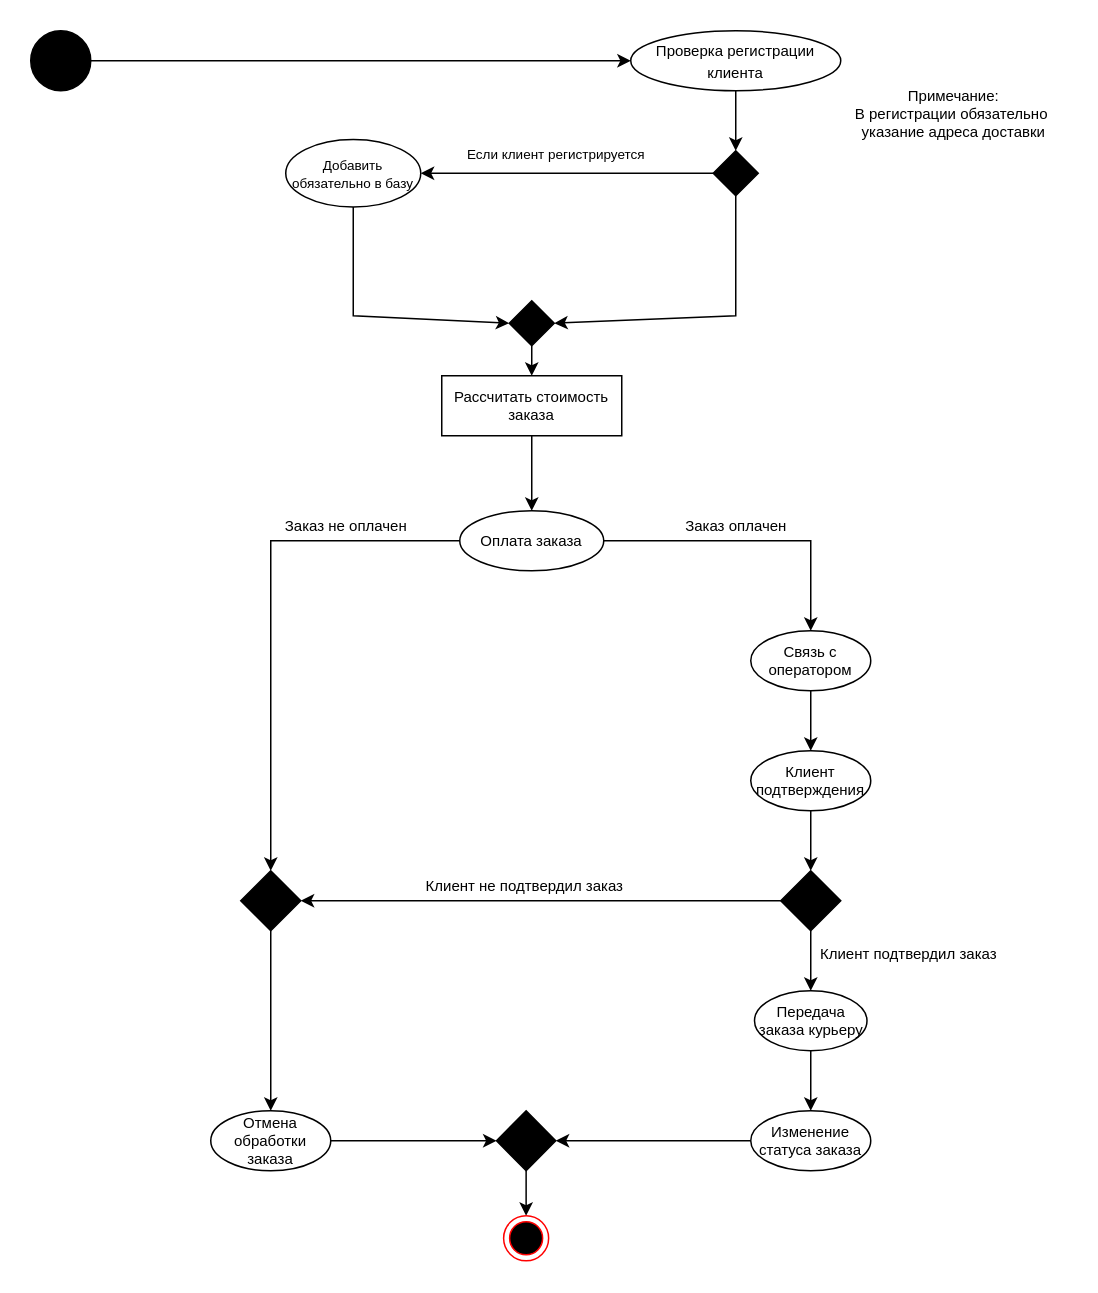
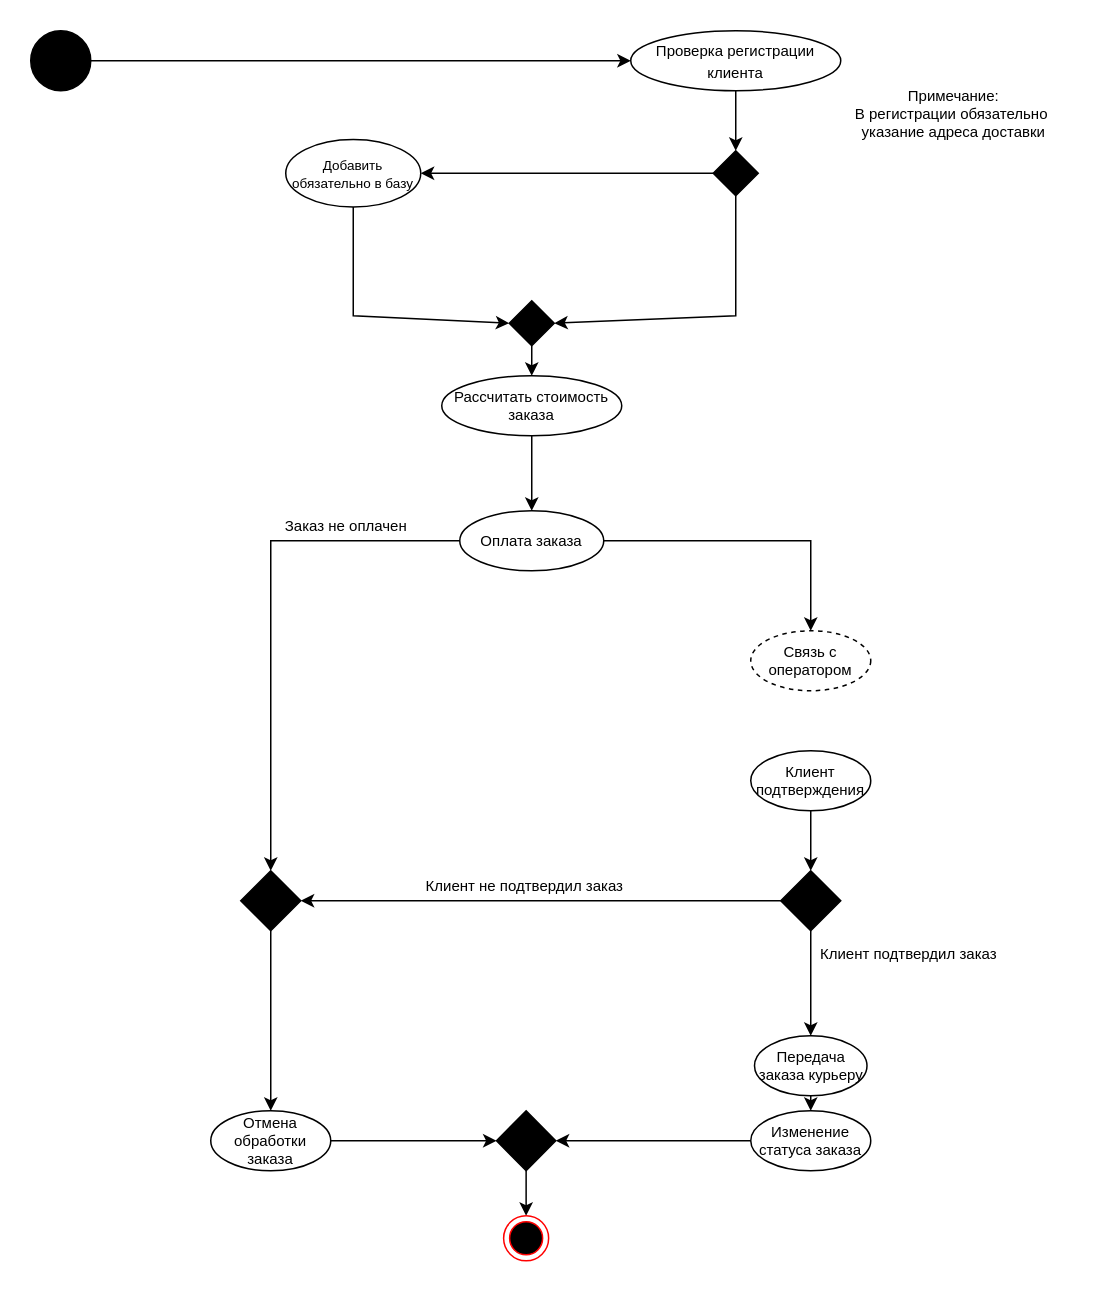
- <mxCell id="9" value="Если клиент регистрируется" style="text;html=1;align=center;verticalAlign=middle;resizable=0;points=[];autosize=1;strokeColor=none;fillColor=none;fontSize=9;" vertex="1" parent="1"><mxGeometry x="300" y="92.5" width="140" height="20" as="geometry" /></mxCell>
- <mxCell id="14" value="&lt;font size=&quot;1&quot;&gt;Рассчитать стоимость заказа&lt;/font&gt;" style="whiteSpace=wrap;html=1;fontSize=9;fillColor=#FFFFFF;rounded=0;" vertex="1" parent="1"><mxGeometry x="294" y="250" width="120" height="40" as="geometry" /></mxCell>
+ <mxCell id="14" value="&lt;font size=&quot;1&quot;&gt;Рассчитать стоимость заказа&lt;/font&gt;" style="ellipse;whiteSpace=wrap;html=1;fontSize=9;fillColor=#FFFFFF;" vertex="1" parent="1"><mxGeometry x="294" y="250" width="120" height="40" as="geometry" /></mxCell>
- <mxCell id="19" value="Заказ оплачен" style="text;html=1;align=center;verticalAlign=middle;resizable=0;points=[];autosize=1;strokeColor=none;fillColor=none;fontSize=10;" vertex="1" parent="1"><mxGeometry x="445" y="335" width="90" height="30" as="geometry" /></mxCell>
- <mxCell id="21" value="Связь с оператором" style="ellipse;whiteSpace=wrap;html=1;fontSize=10;fillColor=#FFFFFF;" vertex="1" parent="1"><mxGeometry x="500" y="420" width="80" height="40" as="geometry" /></mxCell>
+ <mxCell id="21" value="Связь с оператором" style="ellipse;whiteSpace=wrap;html=1;fontSize=10;fillColor=#FFFFFF;dashed=1;" vertex="1" parent="1"><mxGeometry x="500" y="420" width="80" height="40" as="geometry" /></mxCell>
- <mxCell id="22" value="" style="endArrow=classic;html=1;rounded=0;fontSize=10;exitX=0.5;exitY=1;exitDx=0;exitDy=0;" edge="1" parent="1" source="21" target="23"><mxGeometry width="50" height="50" relative="1" as="geometry"><mxPoint x="330" y="580" as="sourcePoint" /><mxPoint x="540" y="540" as="targetPoint" /></mxGeometry></mxCell>
- <mxCell id="30" value="Передача заказа курьеру" style="ellipse;whiteSpace=wrap;html=1;fontSize=10;fillColor=#FFFFFF;" vertex="1" parent="1"><mxGeometry x="502.5" y="660" width="75" height="40" as="geometry" /></mxCell>
+ <mxCell id="30" value="Передача заказа курьеру" style="ellipse;whiteSpace=wrap;html=1;fontSize=10;fillColor=#FFFFFF;" vertex="1" parent="1"><mxGeometry x="502.5" y="690" width="75" height="40" as="geometry" /></mxCell>
